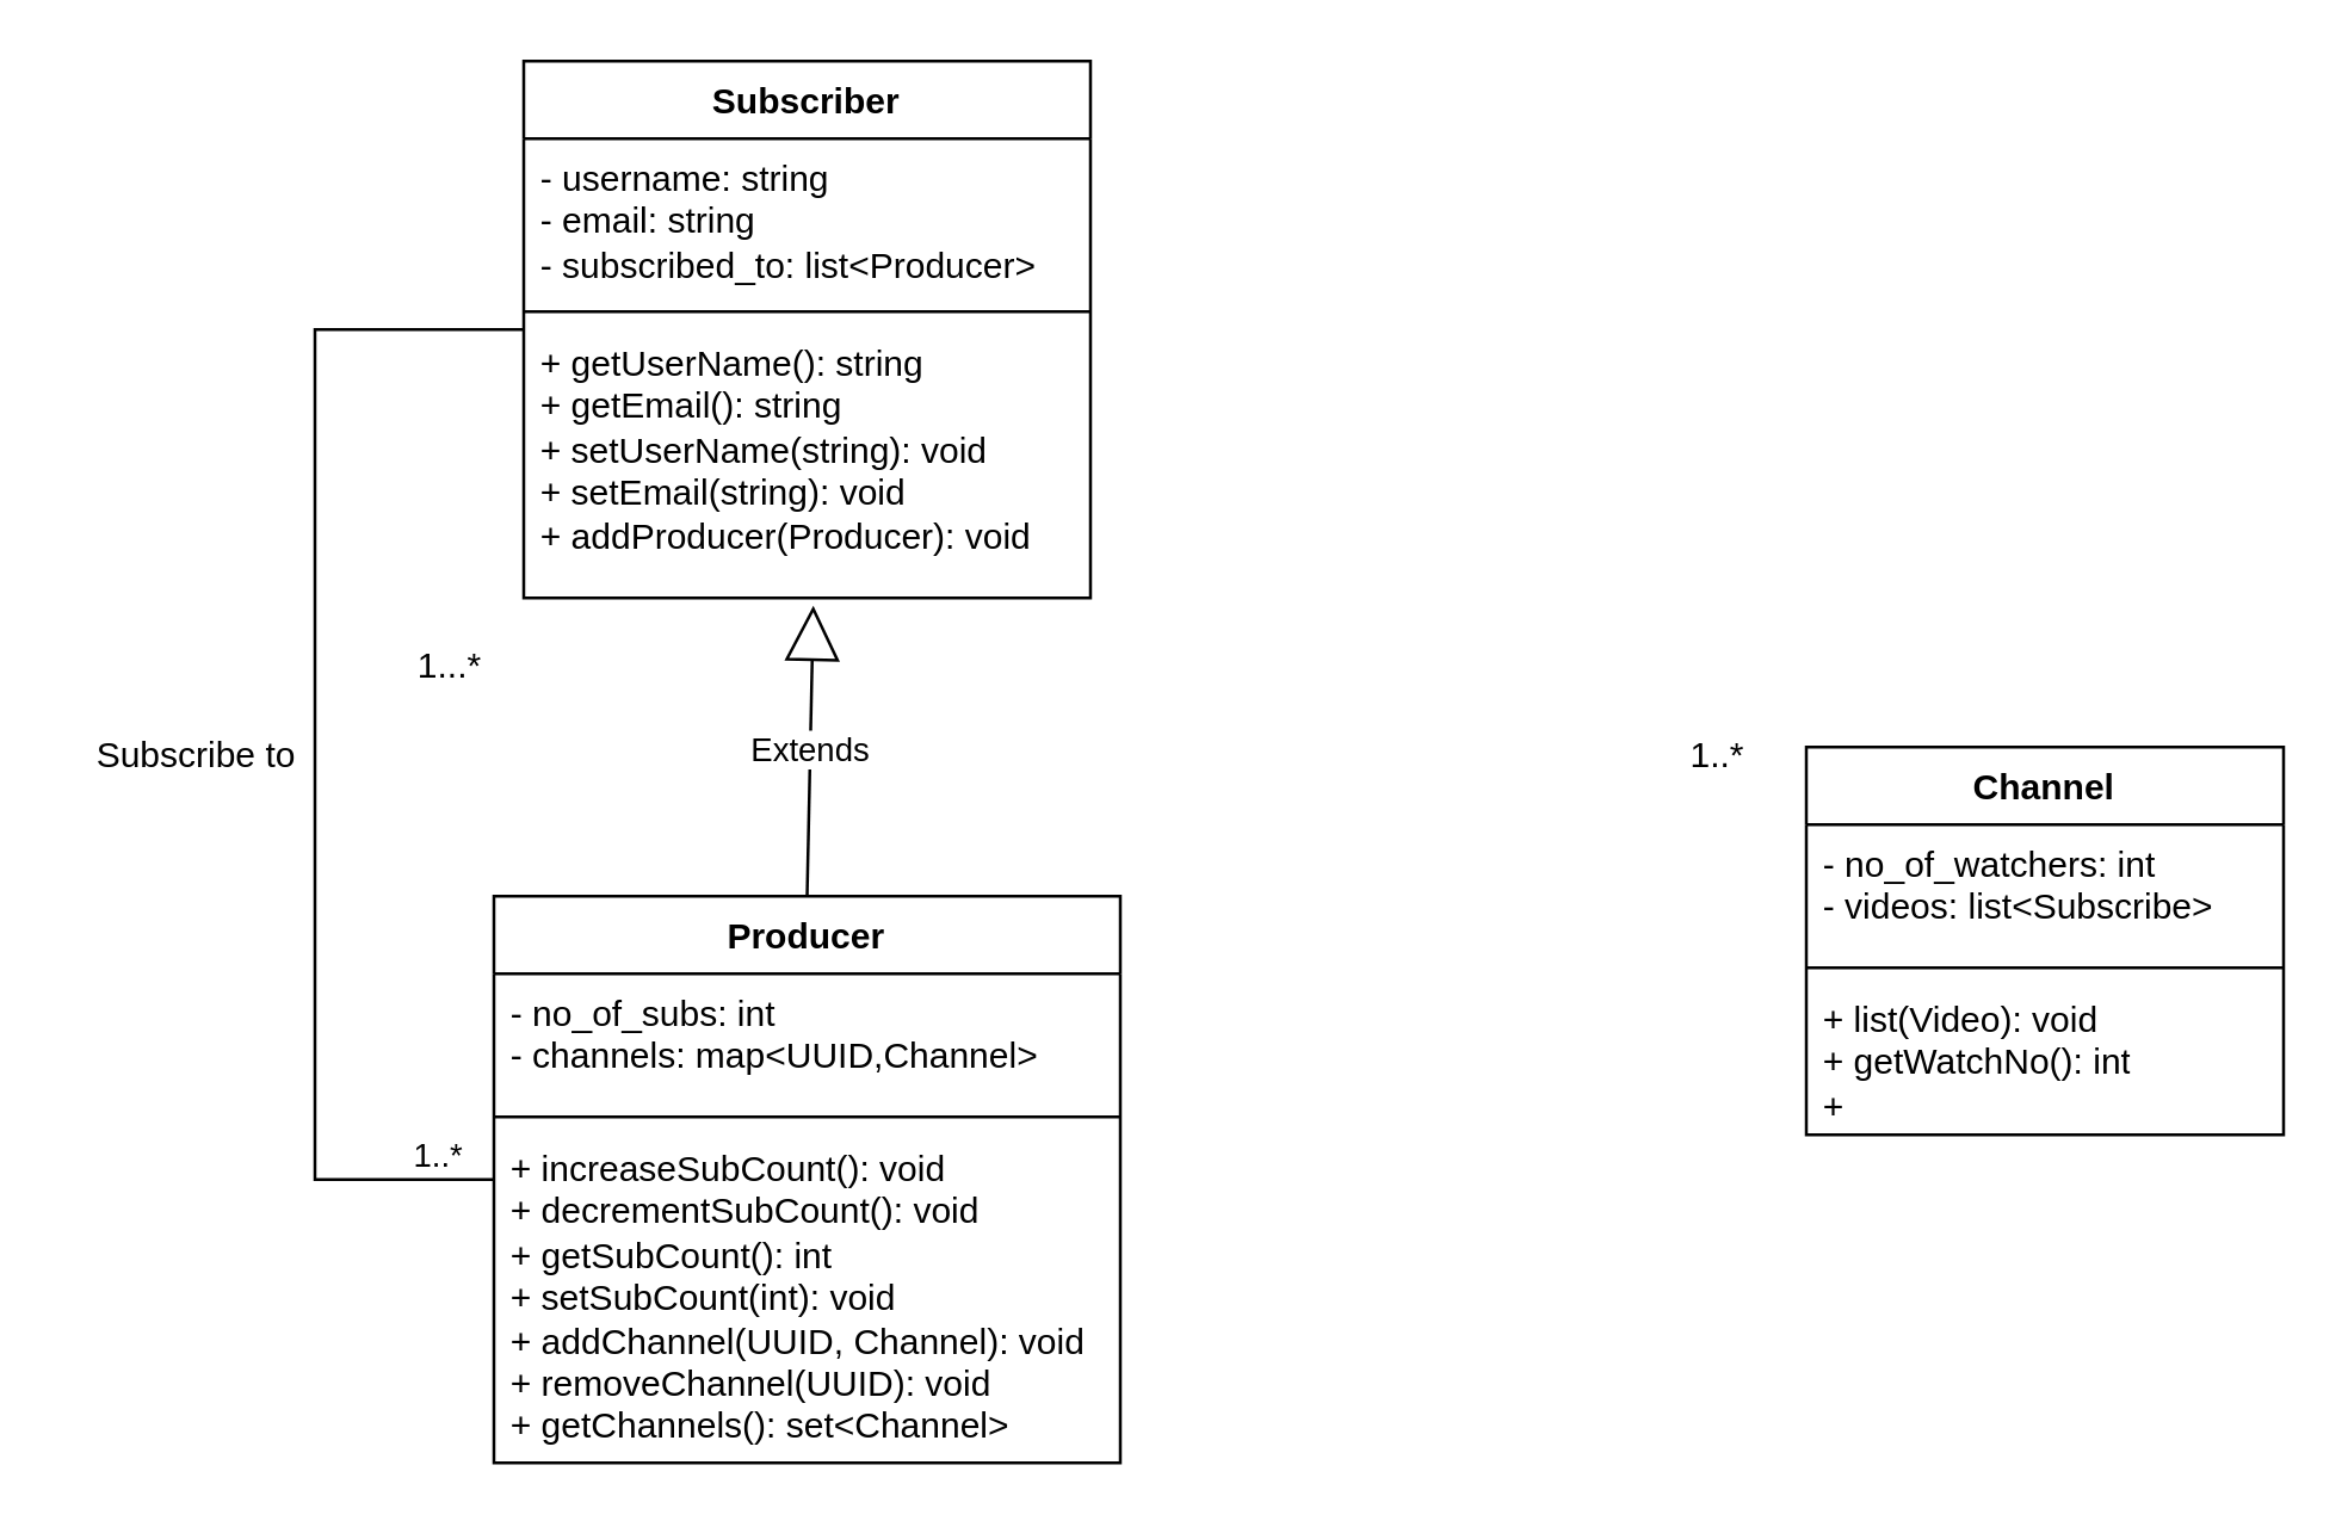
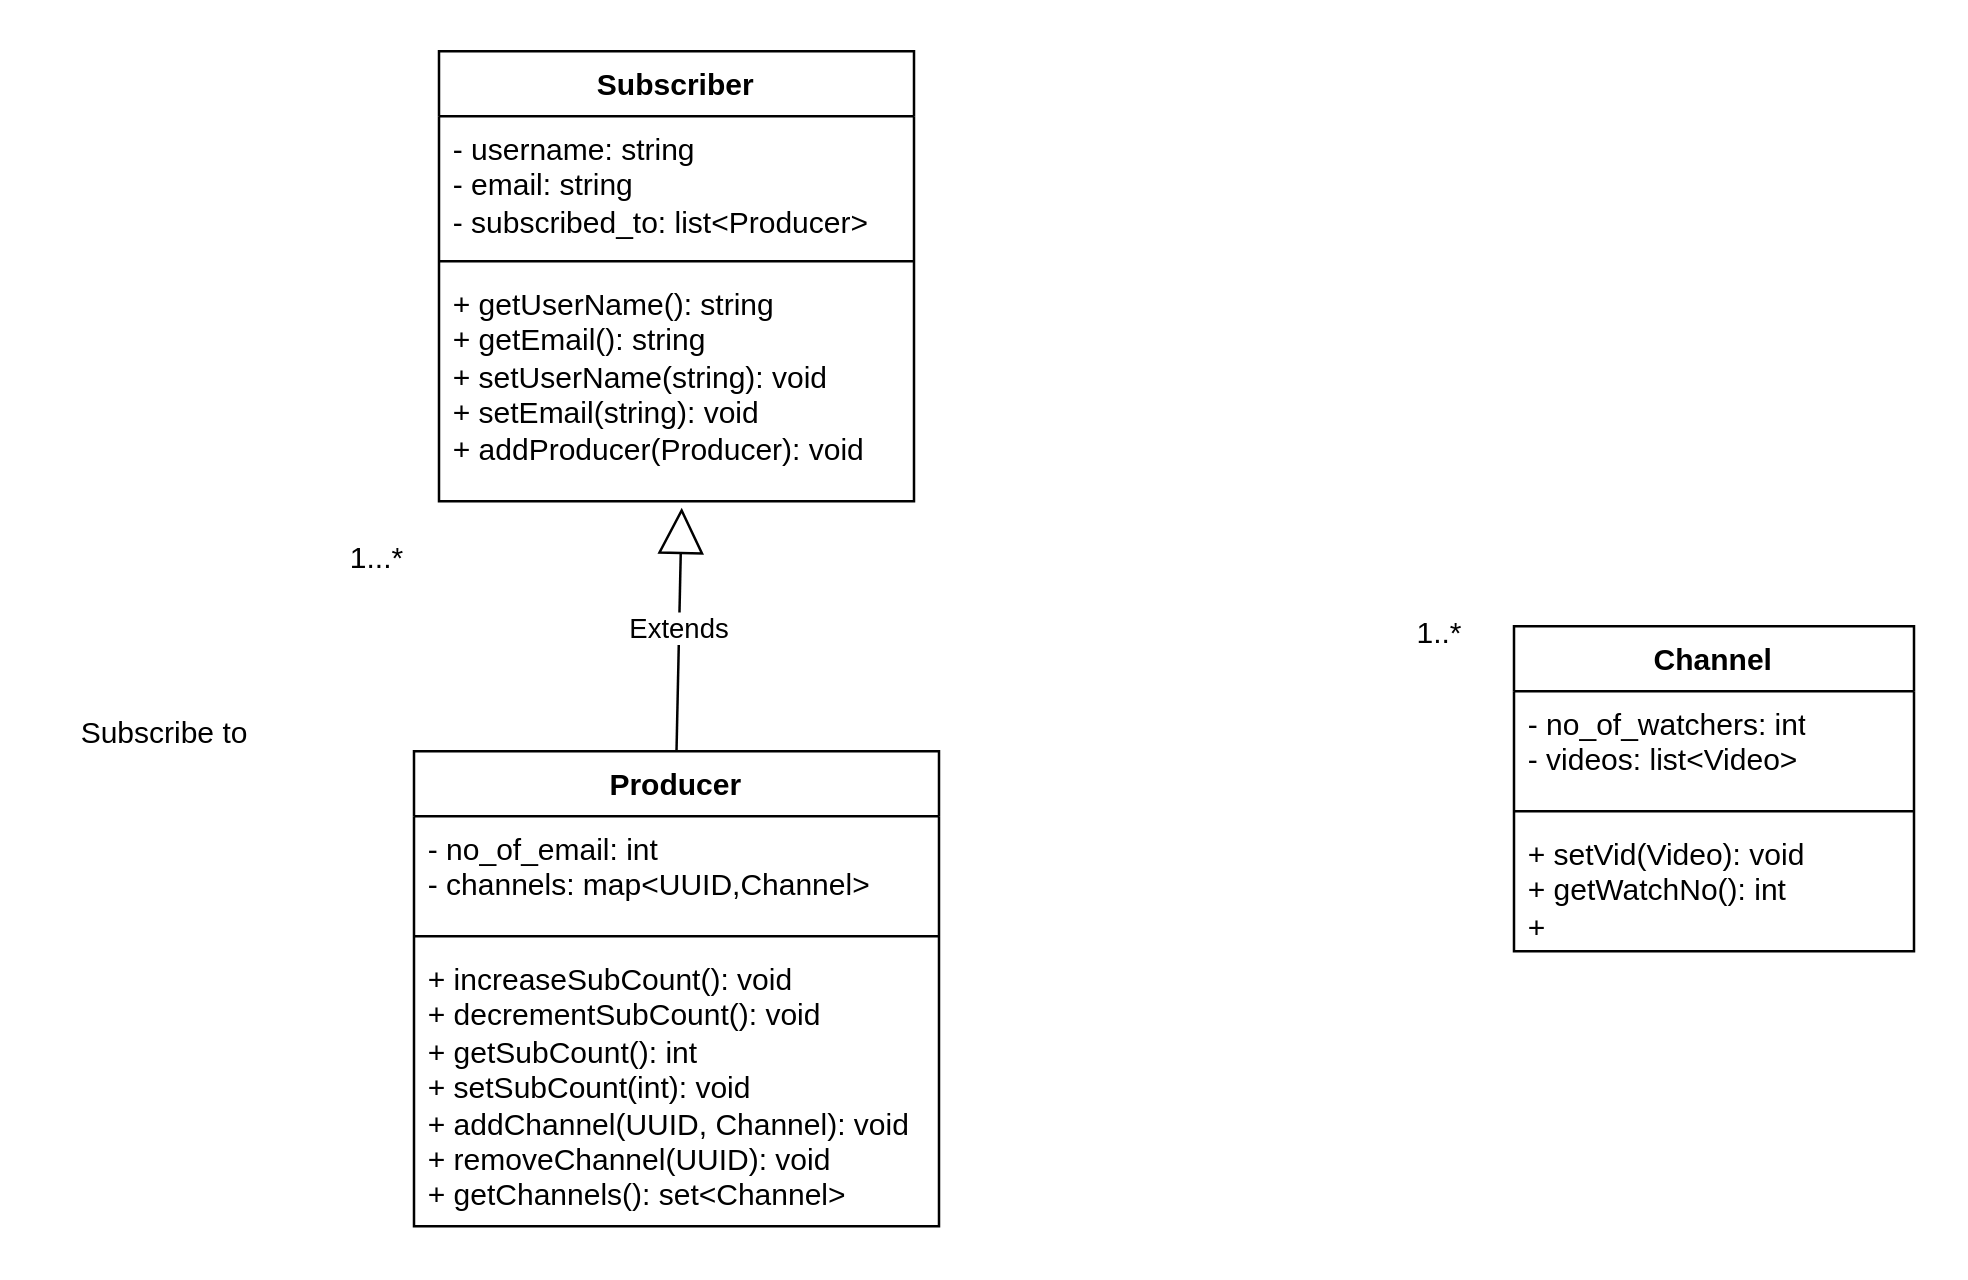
- <mxCell id="15" value="" style="endArrow=none;html=1;edgeStyle=orthogonalEdgeStyle;rounded=0;" edge="1" parent="1" source="2" target="6"><mxGeometry relative="1" as="geometry"><mxPoint x="485" y="190" as="sourcePoint" /><mxPoint x="645" y="190" as="targetPoint" /><Array as="points"><mxPoint x="105" y="110" /><mxPoint x="105" y="395" /></Array></mxGeometry></mxCell>
- <mxCell id="16" value="1..*" style="edgeLabel;resizable=0;html=1;align=right;verticalAlign=bottom;" connectable="0" vertex="1" parent="15"><mxGeometry x="1" relative="1" as="geometry"><mxPoint x="-10" as="offset" /></mxGeometry></mxCell>
- <mxCell id="18" value="Subscribe to" style="text;html=1;align=center;verticalAlign=middle;resizable=0;points=[];autosize=1;strokeColor=none;fillColor=none;" vertex="1" parent="1"><mxGeometry x="20" y="238" width="90" height="30" as="geometry" /></mxCell>
+ <mxCell id="18" value="Subscribe to" style="text;html=1;align=center;verticalAlign=middle;resizable=0;points=[];autosize=1;strokeColor=none;fillColor=none;" vertex="1" parent="1"><mxGeometry x="20" y="278" width="90" height="30" as="geometry" /></mxCell>
- <mxCell id="12" value="- no_of_watchers: int&lt;div&gt;- videos: list&amp;lt;Subscribe&amp;gt;&lt;/div&gt;" style="text;strokeColor=none;fillColor=none;align=left;verticalAlign=top;spacingLeft=4;spacingRight=4;overflow=hidden;rotatable=0;points=[[0,0.5],[1,0.5]];portConstraint=eastwest;whiteSpace=wrap;html=1;" vertex="1" parent="11"><mxGeometry y="26" width="160" height="44" as="geometry" /></mxCell>
+ <mxCell id="12" value="- no_of_watchers: int&lt;div&gt;- videos: list&amp;lt;Video&amp;gt;&lt;/div&gt;" style="text;strokeColor=none;fillColor=none;align=left;verticalAlign=top;spacingLeft=4;spacingRight=4;overflow=hidden;rotatable=0;points=[[0,0.5],[1,0.5]];portConstraint=eastwest;whiteSpace=wrap;html=1;" vertex="1" parent="11"><mxGeometry y="26" width="160" height="44" as="geometry" /></mxCell>
- <mxCell id="7" value="- no_of_subs: int&lt;div&gt;- channels: map&amp;lt;UUID,Channel&amp;gt;&lt;/div&gt;&lt;div&gt;&lt;br&gt;&lt;/div&gt;" style="text;strokeColor=none;fillColor=none;align=left;verticalAlign=top;spacingLeft=4;spacingRight=4;overflow=hidden;rotatable=0;points=[[0,0.5],[1,0.5]];portConstraint=eastwest;whiteSpace=wrap;html=1;" vertex="1" parent="6"><mxGeometry y="26" width="210" height="44" as="geometry" /></mxCell>
+ <mxCell id="7" value="- no_of_email: int&lt;div&gt;- channels: map&amp;lt;UUID,Channel&amp;gt;&lt;/div&gt;&lt;div&gt;&lt;br&gt;&lt;/div&gt;" style="text;strokeColor=none;fillColor=none;align=left;verticalAlign=top;spacingLeft=4;spacingRight=4;overflow=hidden;rotatable=0;points=[[0,0.5],[1,0.5]];portConstraint=eastwest;whiteSpace=wrap;html=1;" vertex="1" parent="6"><mxGeometry y="26" width="210" height="44" as="geometry" /></mxCell>
- <mxCell id="14" value="+ list(Video): void&lt;div&gt;+ getWatchNo(): int&lt;/div&gt;&lt;div&gt;+&amp;nbsp;&lt;/div&gt;" style="text;strokeColor=none;fillColor=none;align=left;verticalAlign=top;spacingLeft=4;spacingRight=4;overflow=hidden;rotatable=0;points=[[0,0.5],[1,0.5]];portConstraint=eastwest;whiteSpace=wrap;html=1;" vertex="1" parent="11"><mxGeometry y="78" width="160" height="52" as="geometry" /></mxCell>
+ <mxCell id="14" value="+ setVid(Video): void&lt;div&gt;+ getWatchNo(): int&lt;/div&gt;&lt;div&gt;+&amp;nbsp;&lt;/div&gt;" style="text;strokeColor=none;fillColor=none;align=left;verticalAlign=top;spacingLeft=4;spacingRight=4;overflow=hidden;rotatable=0;points=[[0,0.5],[1,0.5]];portConstraint=eastwest;whiteSpace=wrap;html=1;" vertex="1" parent="11"><mxGeometry y="78" width="160" height="52" as="geometry" /></mxCell>
